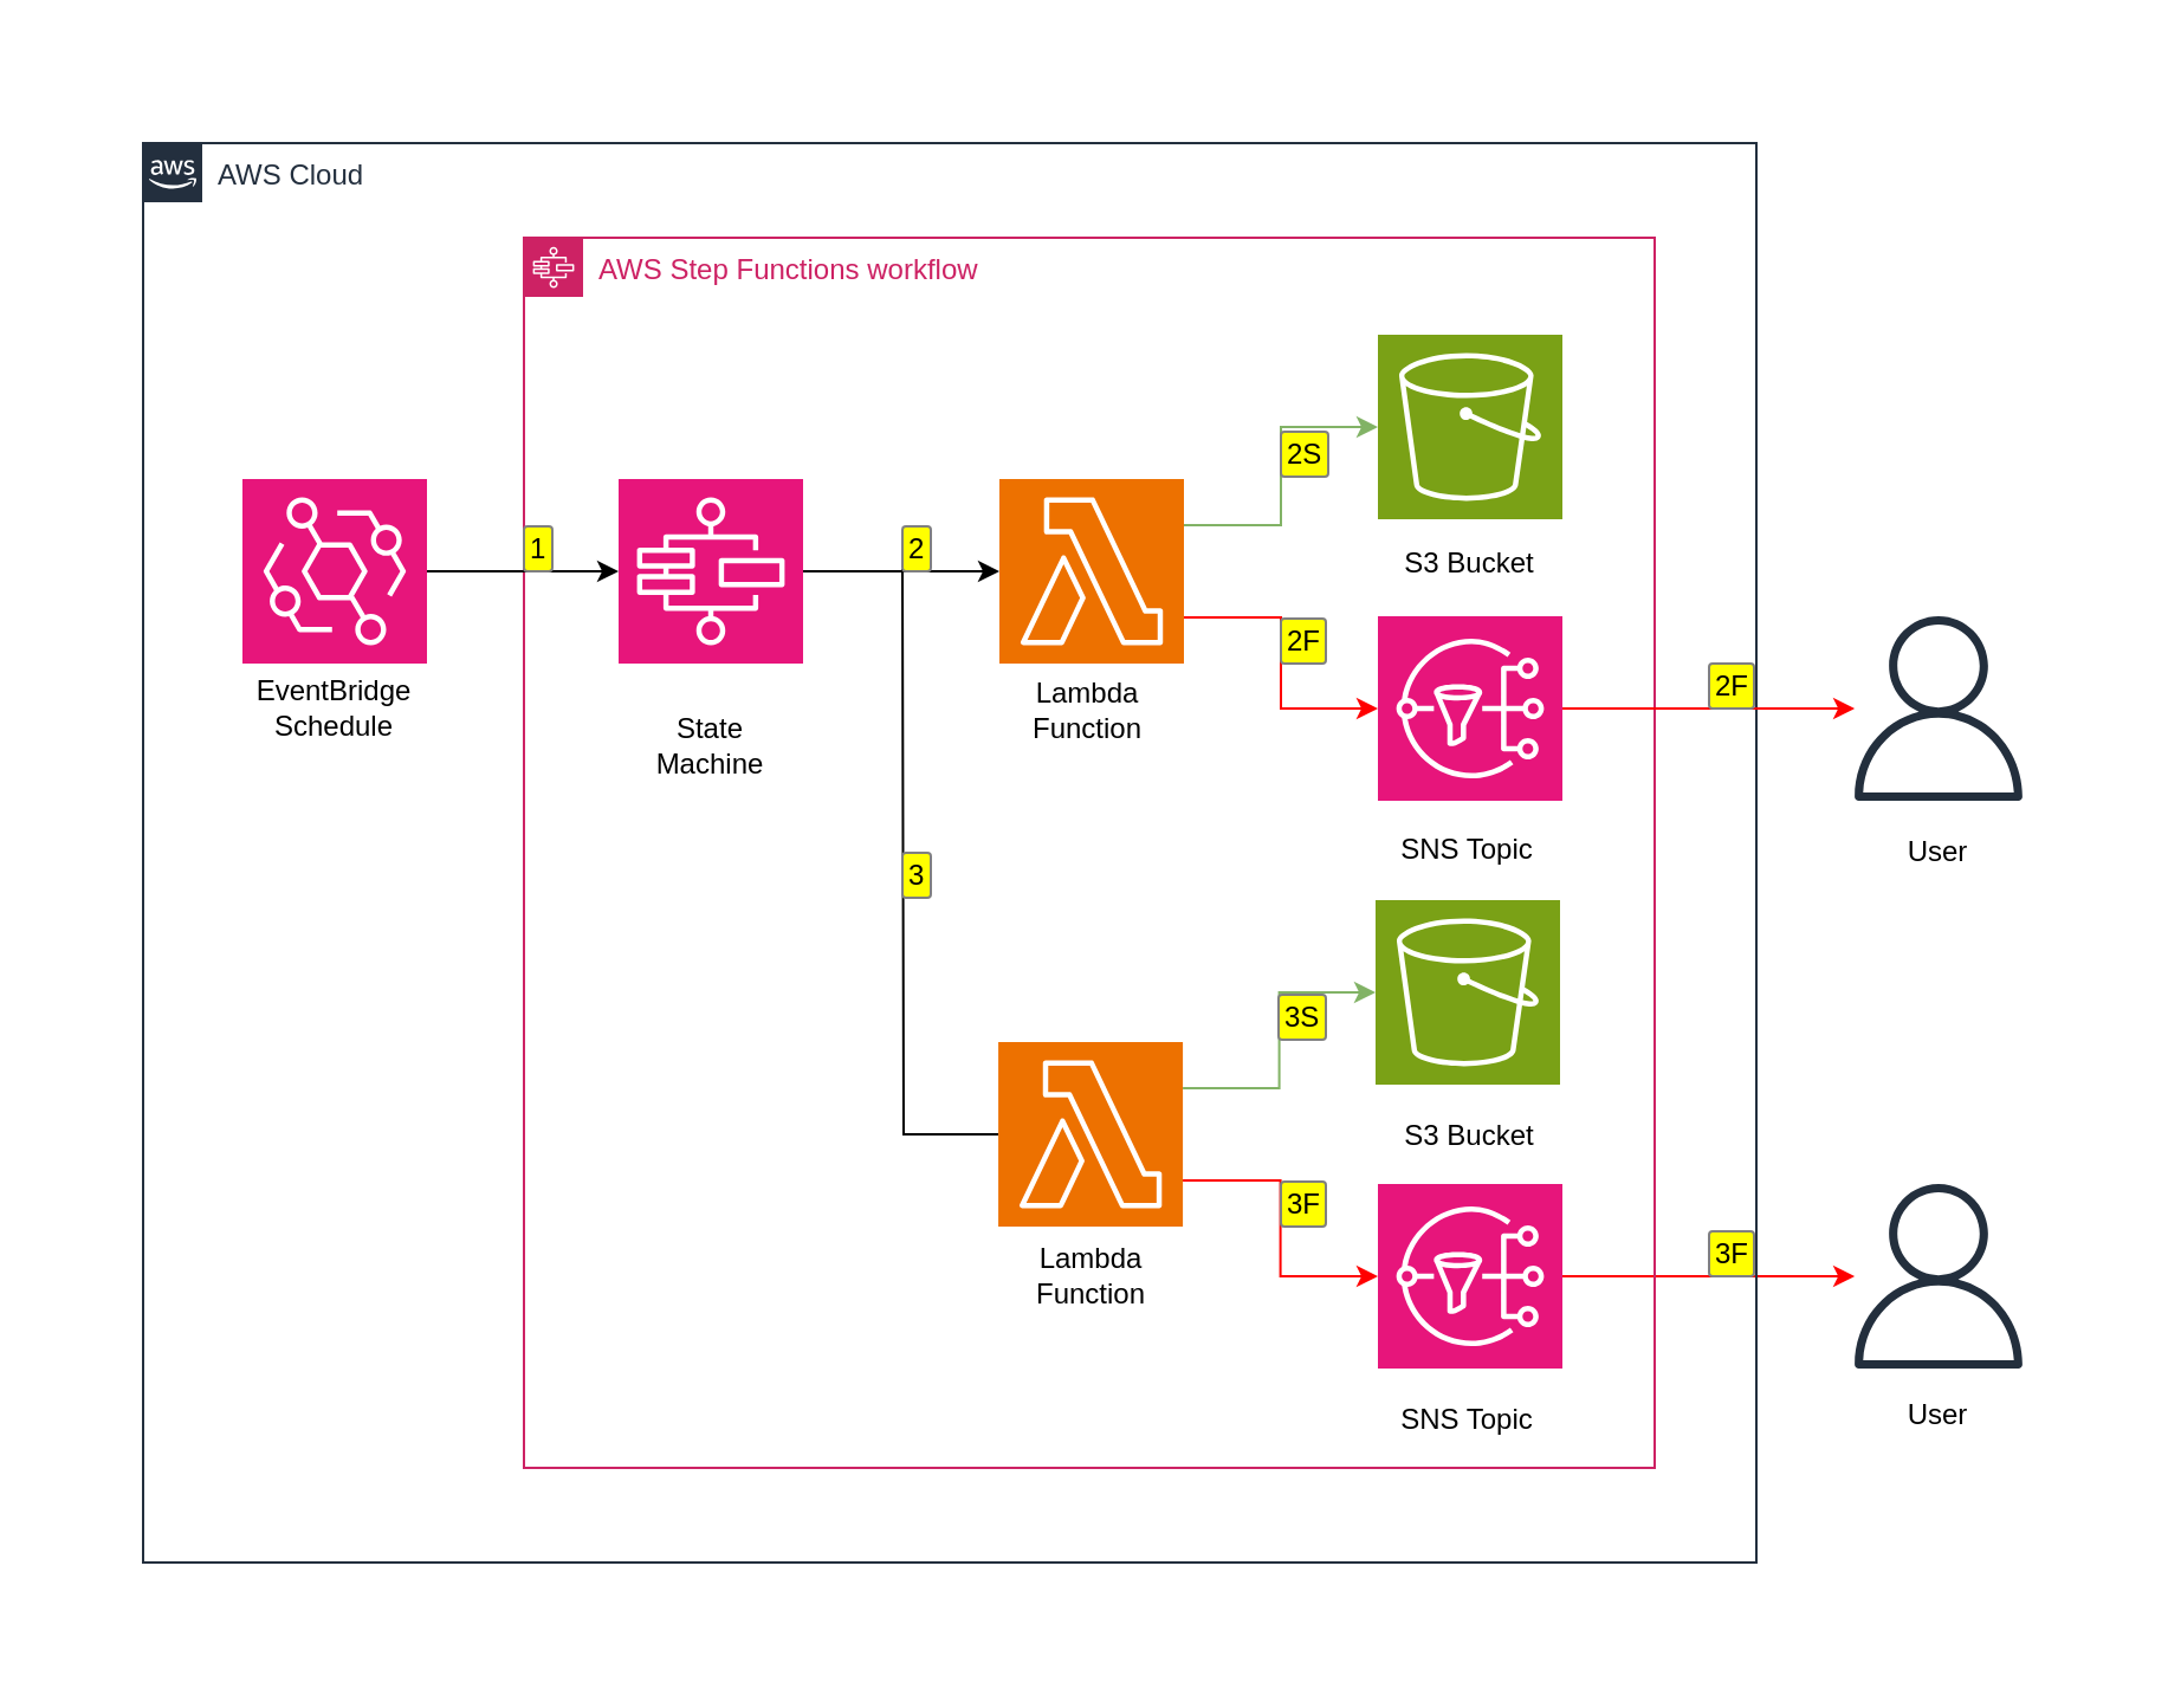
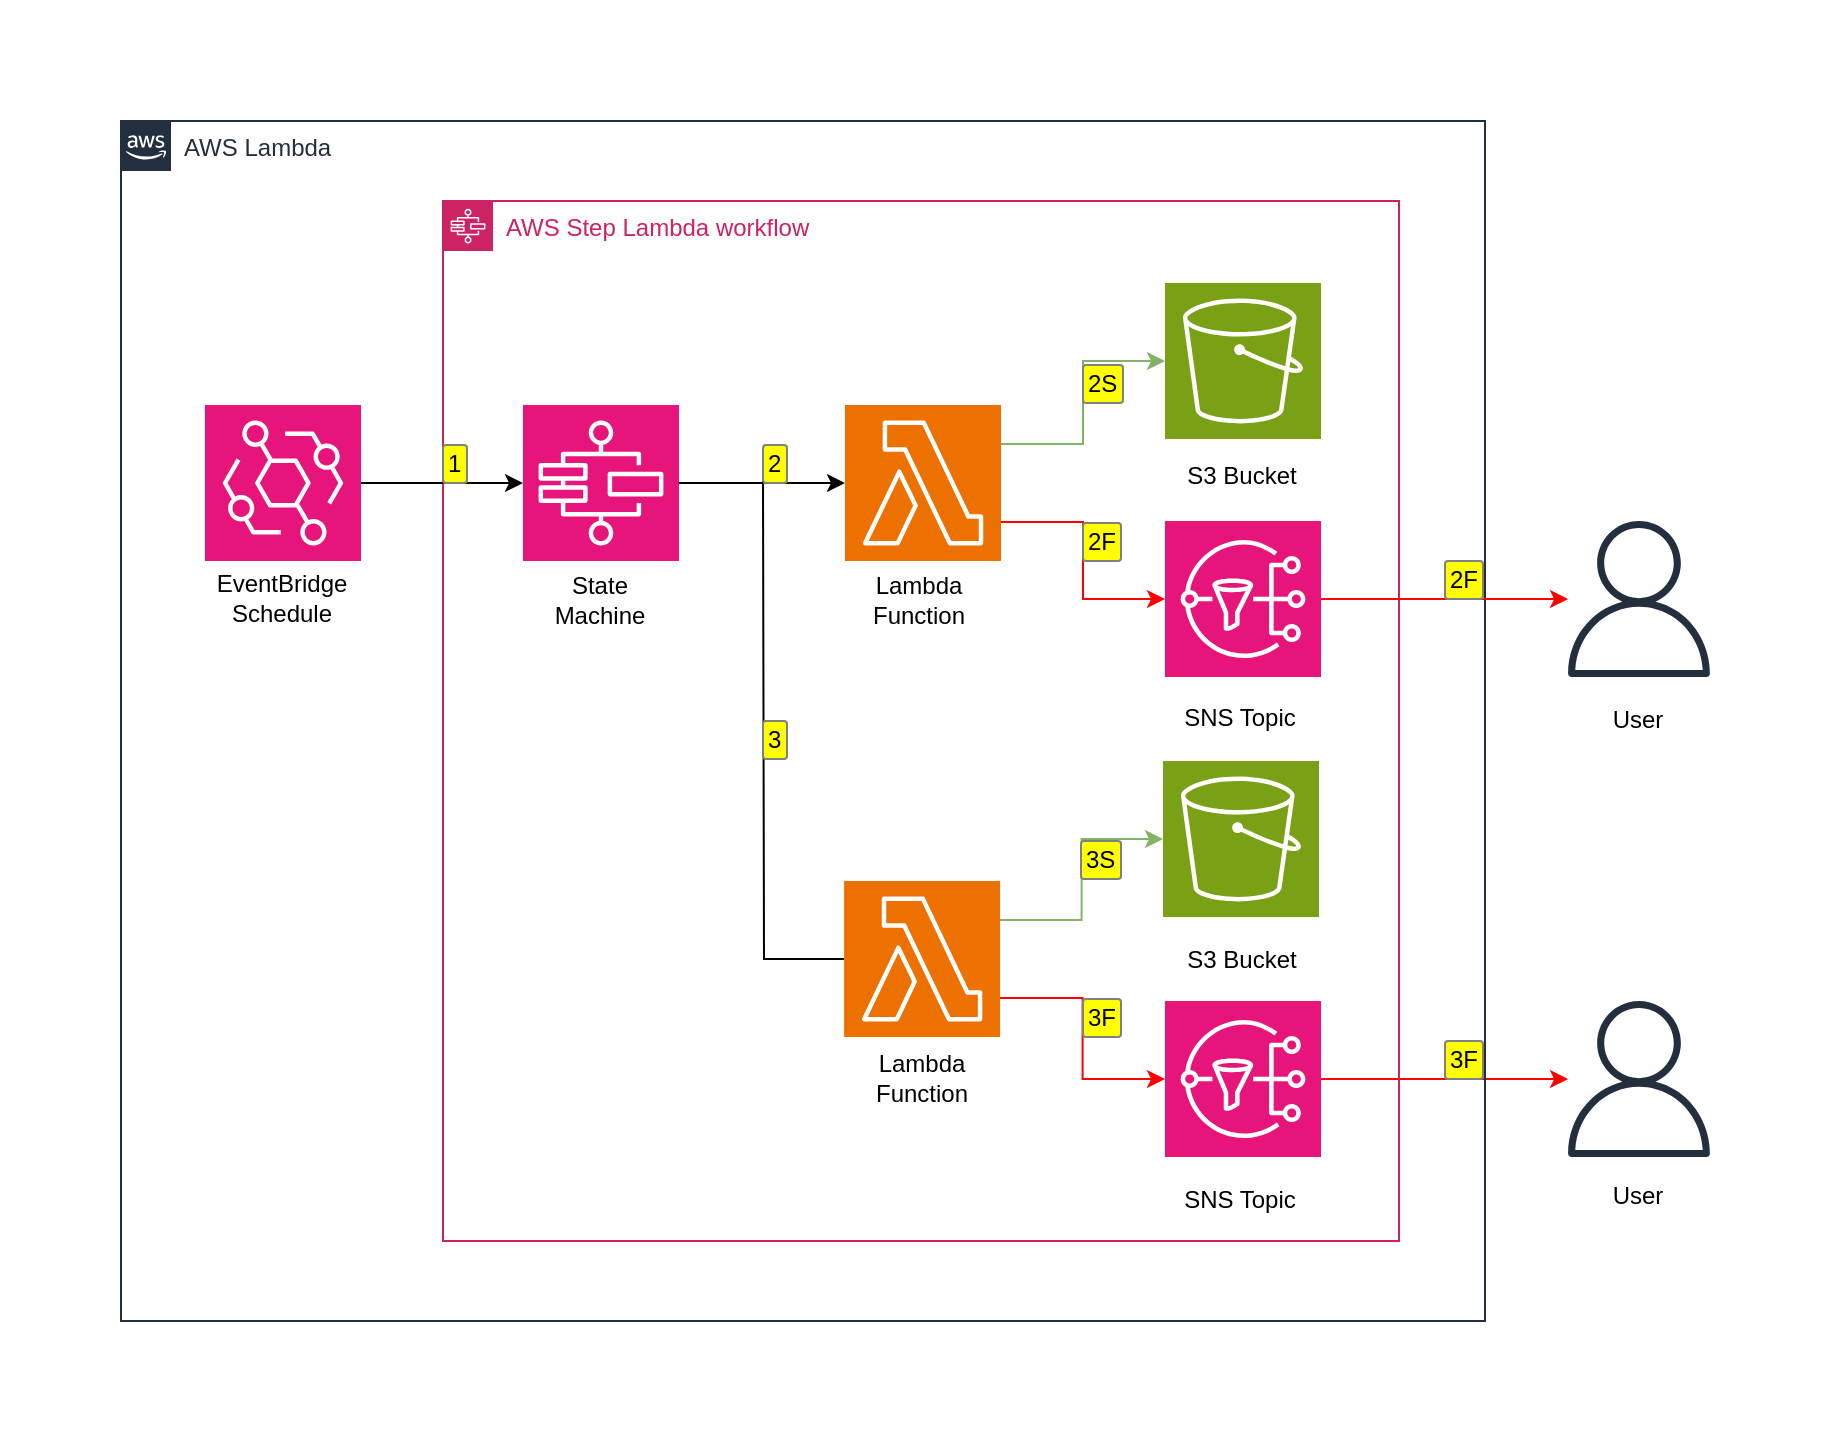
- <mxCell id="6" value="AWS Cloud" style="points=[[0,0],[0.25,0],[0.5,0],[0.75,0],[1,0],[1,0.25],[1,0.5],[1,0.75],[1,1],[0.75,1],[0.5,1],[0.25,1],[0,1],[0,0.75],[0,0.5],[0,0.25]];outlineConnect=0;gradientColor=none;html=1;whiteSpace=wrap;fontSize=12;fontStyle=0;container=1;pointerEvents=0;collapsible=0;recursiveResize=0;shape=mxgraph.aws4.group;grIcon=mxgraph.aws4.group_aws_cloud_alt;strokeColor=#232F3E;fillColor=none;verticalAlign=top;align=left;spacingLeft=30;fontColor=#232F3E;dashed=0;" vertex="1" parent="1"><mxGeometry x="60" y="60" width="682" height="600" as="geometry" /></mxCell>
+ <mxCell id="6" value="AWS Lambda" style="points=[[0,0],[0.25,0],[0.5,0],[0.75,0],[1,0],[1,0.25],[1,0.5],[1,0.75],[1,1],[0.75,1],[0.5,1],[0.25,1],[0,1],[0,0.75],[0,0.5],[0,0.25]];outlineConnect=0;gradientColor=none;html=1;whiteSpace=wrap;fontSize=12;fontStyle=0;container=1;pointerEvents=0;collapsible=0;recursiveResize=0;shape=mxgraph.aws4.group;grIcon=mxgraph.aws4.group_aws_cloud_alt;strokeColor=#232F3E;fillColor=none;verticalAlign=top;align=left;spacingLeft=30;fontColor=#232F3E;dashed=0;" vertex="1" parent="1"><mxGeometry x="60" y="60" width="682" height="600" as="geometry" /></mxCell>
- <mxCell id="10" value="AWS Step Functions workflow" style="points=[[0,0],[0.25,0],[0.5,0],[0.75,0],[1,0],[1,0.25],[1,0.5],[1,0.75],[1,1],[0.75,1],[0.5,1],[0.25,1],[0,1],[0,0.75],[0,0.5],[0,0.25]];outlineConnect=0;gradientColor=none;html=1;whiteSpace=wrap;fontSize=12;fontStyle=0;container=1;pointerEvents=0;collapsible=0;recursiveResize=0;shape=mxgraph.aws4.group;grIcon=mxgraph.aws4.group_aws_step_functions_workflow;strokeColor=#CD2264;fillColor=none;verticalAlign=top;align=left;spacingLeft=30;fontColor=#CD2264;dashed=0;" vertex="1" parent="6"><mxGeometry x="161" y="40" width="478" height="520" as="geometry" /></mxCell>
+ <mxCell id="10" value="AWS Step Lambda workflow" style="points=[[0,0],[0.25,0],[0.5,0],[0.75,0],[1,0],[1,0.25],[1,0.5],[1,0.75],[1,1],[0.75,1],[0.5,1],[0.25,1],[0,1],[0,0.75],[0,0.5],[0,0.25]];outlineConnect=0;gradientColor=none;html=1;whiteSpace=wrap;fontSize=12;fontStyle=0;container=1;pointerEvents=0;collapsible=0;recursiveResize=0;shape=mxgraph.aws4.group;grIcon=mxgraph.aws4.group_aws_step_functions_workflow;strokeColor=#CD2264;fillColor=none;verticalAlign=top;align=left;spacingLeft=30;fontColor=#CD2264;dashed=0;" vertex="1" parent="6"><mxGeometry x="161" y="40" width="478" height="520" as="geometry" /></mxCell>
- <mxCell id="21" value="State&lt;br&gt;Machine" style="text;html=1;strokeColor=none;fillColor=none;align=center;verticalAlign=middle;whiteSpace=wrap;rounded=0;" vertex="1" parent="10"><mxGeometry x="40" y="195" width="78" height="40" as="geometry" /></mxCell>
+ <mxCell id="21" value="State&lt;br&gt;Machine" style="text;html=1;strokeColor=none;fillColor=none;align=center;verticalAlign=middle;whiteSpace=wrap;rounded=0;" vertex="1" parent="10"><mxGeometry x="40" y="180" width="78" height="40" as="geometry" /></mxCell>
